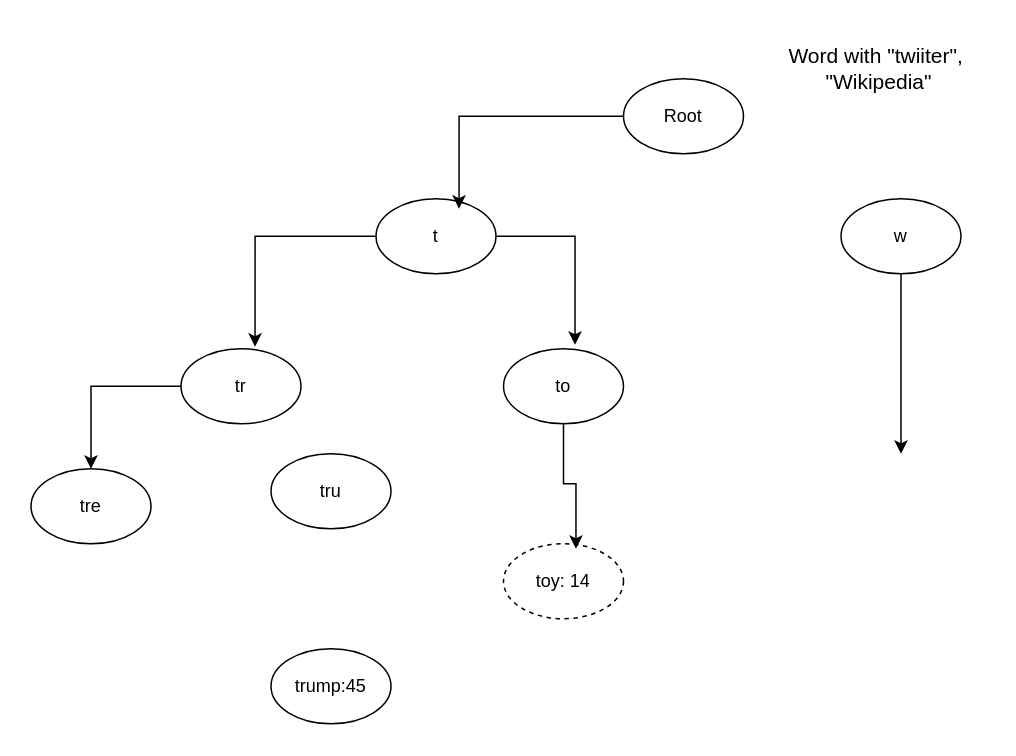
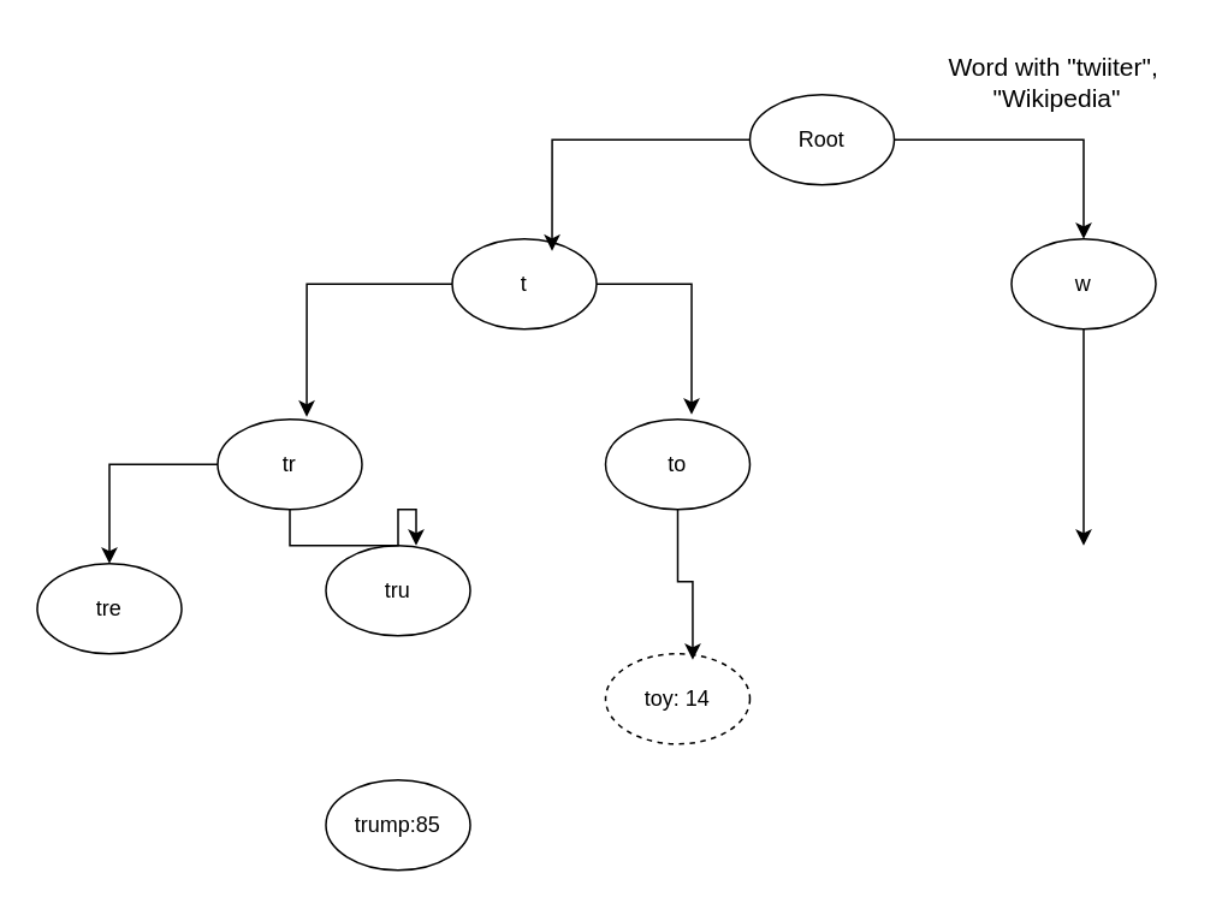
+ <mxCell id="2" style="edgeStyle=orthogonalEdgeStyle;rounded=0;orthogonalLoop=1;jettySize=auto;html=1;entryX=0.5;entryY=0;entryDx=0;entryDy=0;" edge="1" parent="1" source="3" target="5"><mxGeometry relative="1" as="geometry" /></mxCell>
+ <mxCell id="16" style="edgeStyle=orthogonalEdgeStyle;rounded=0;orthogonalLoop=1;jettySize=auto;html=1;entryX=0.625;entryY=0;entryDx=0;entryDy=0;entryPerimeter=0;" edge="1" parent="1" source="10" target="14"><mxGeometry relative="1" as="geometry" /></mxCell>
- <mxCell id="17" value="trump:45" style="ellipse;whiteSpace=wrap;html=1;" vertex="1" parent="1"><mxGeometry x="180" y="432" width="80" height="50" as="geometry" /></mxCell>
+ <mxCell id="17" value="trump:85" style="ellipse;whiteSpace=wrap;html=1;" vertex="1" parent="1"><mxGeometry x="180" y="432" width="80" height="50" as="geometry" /></mxCell>
